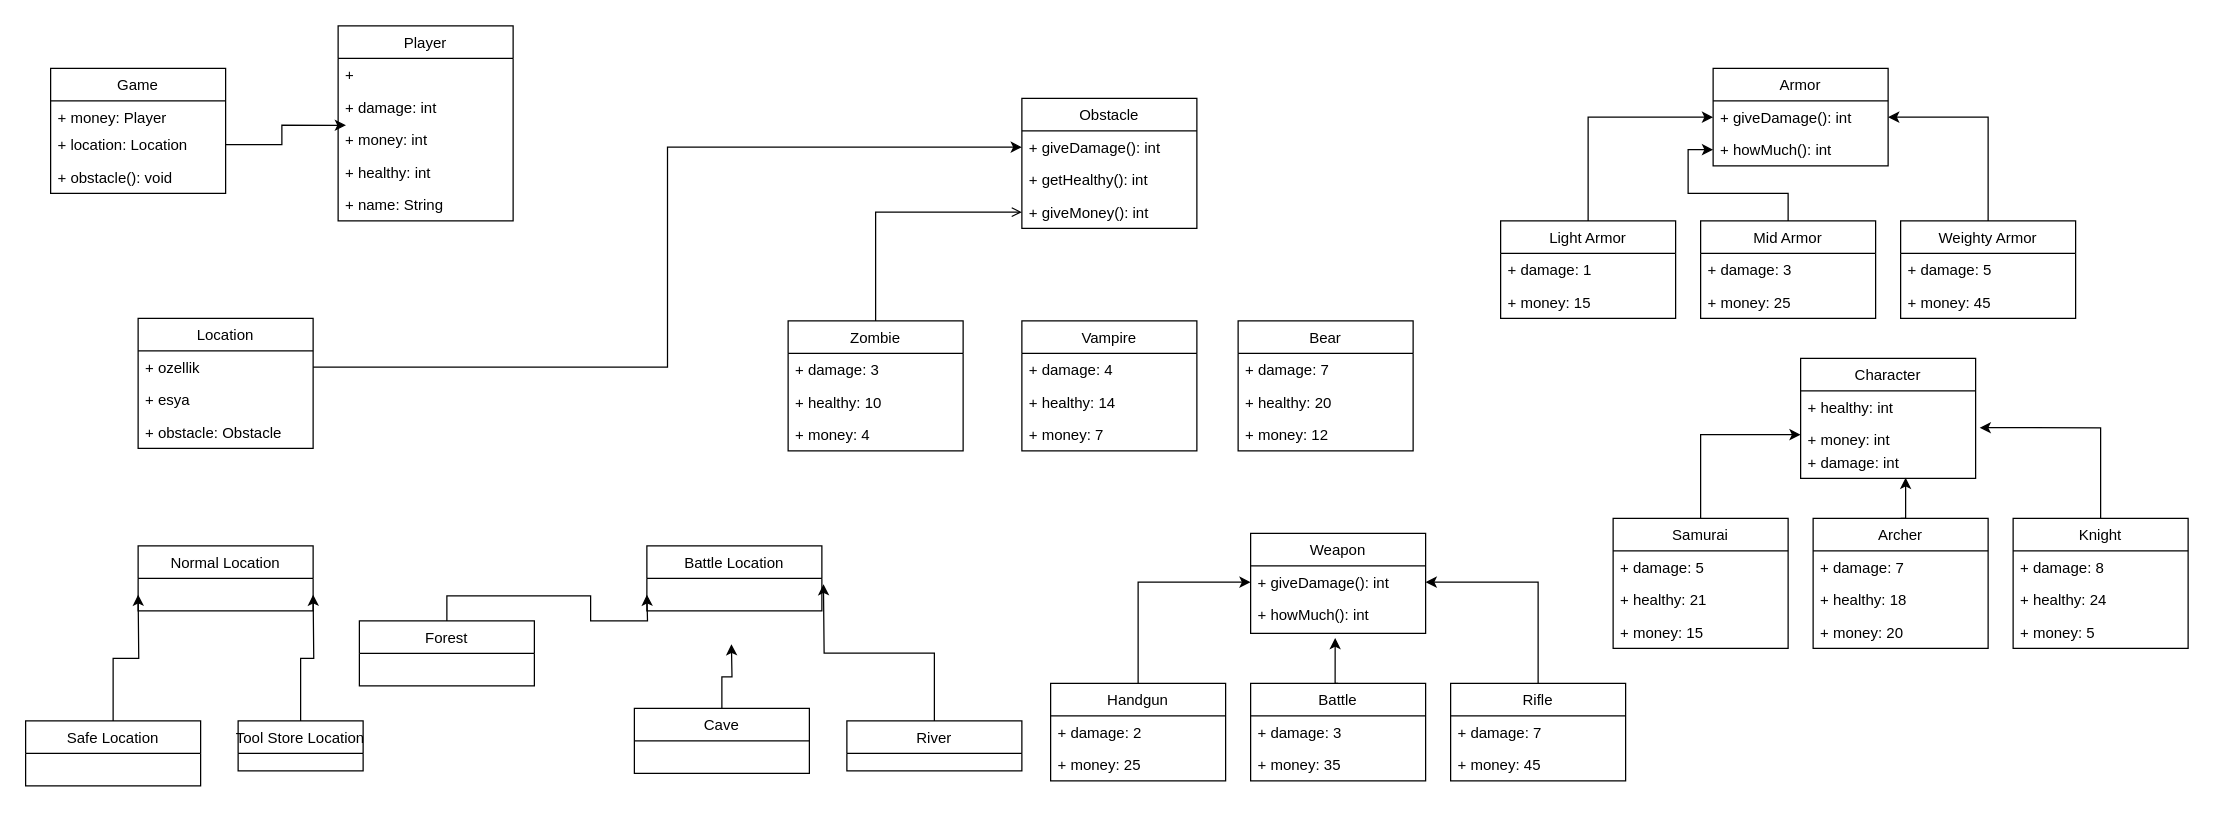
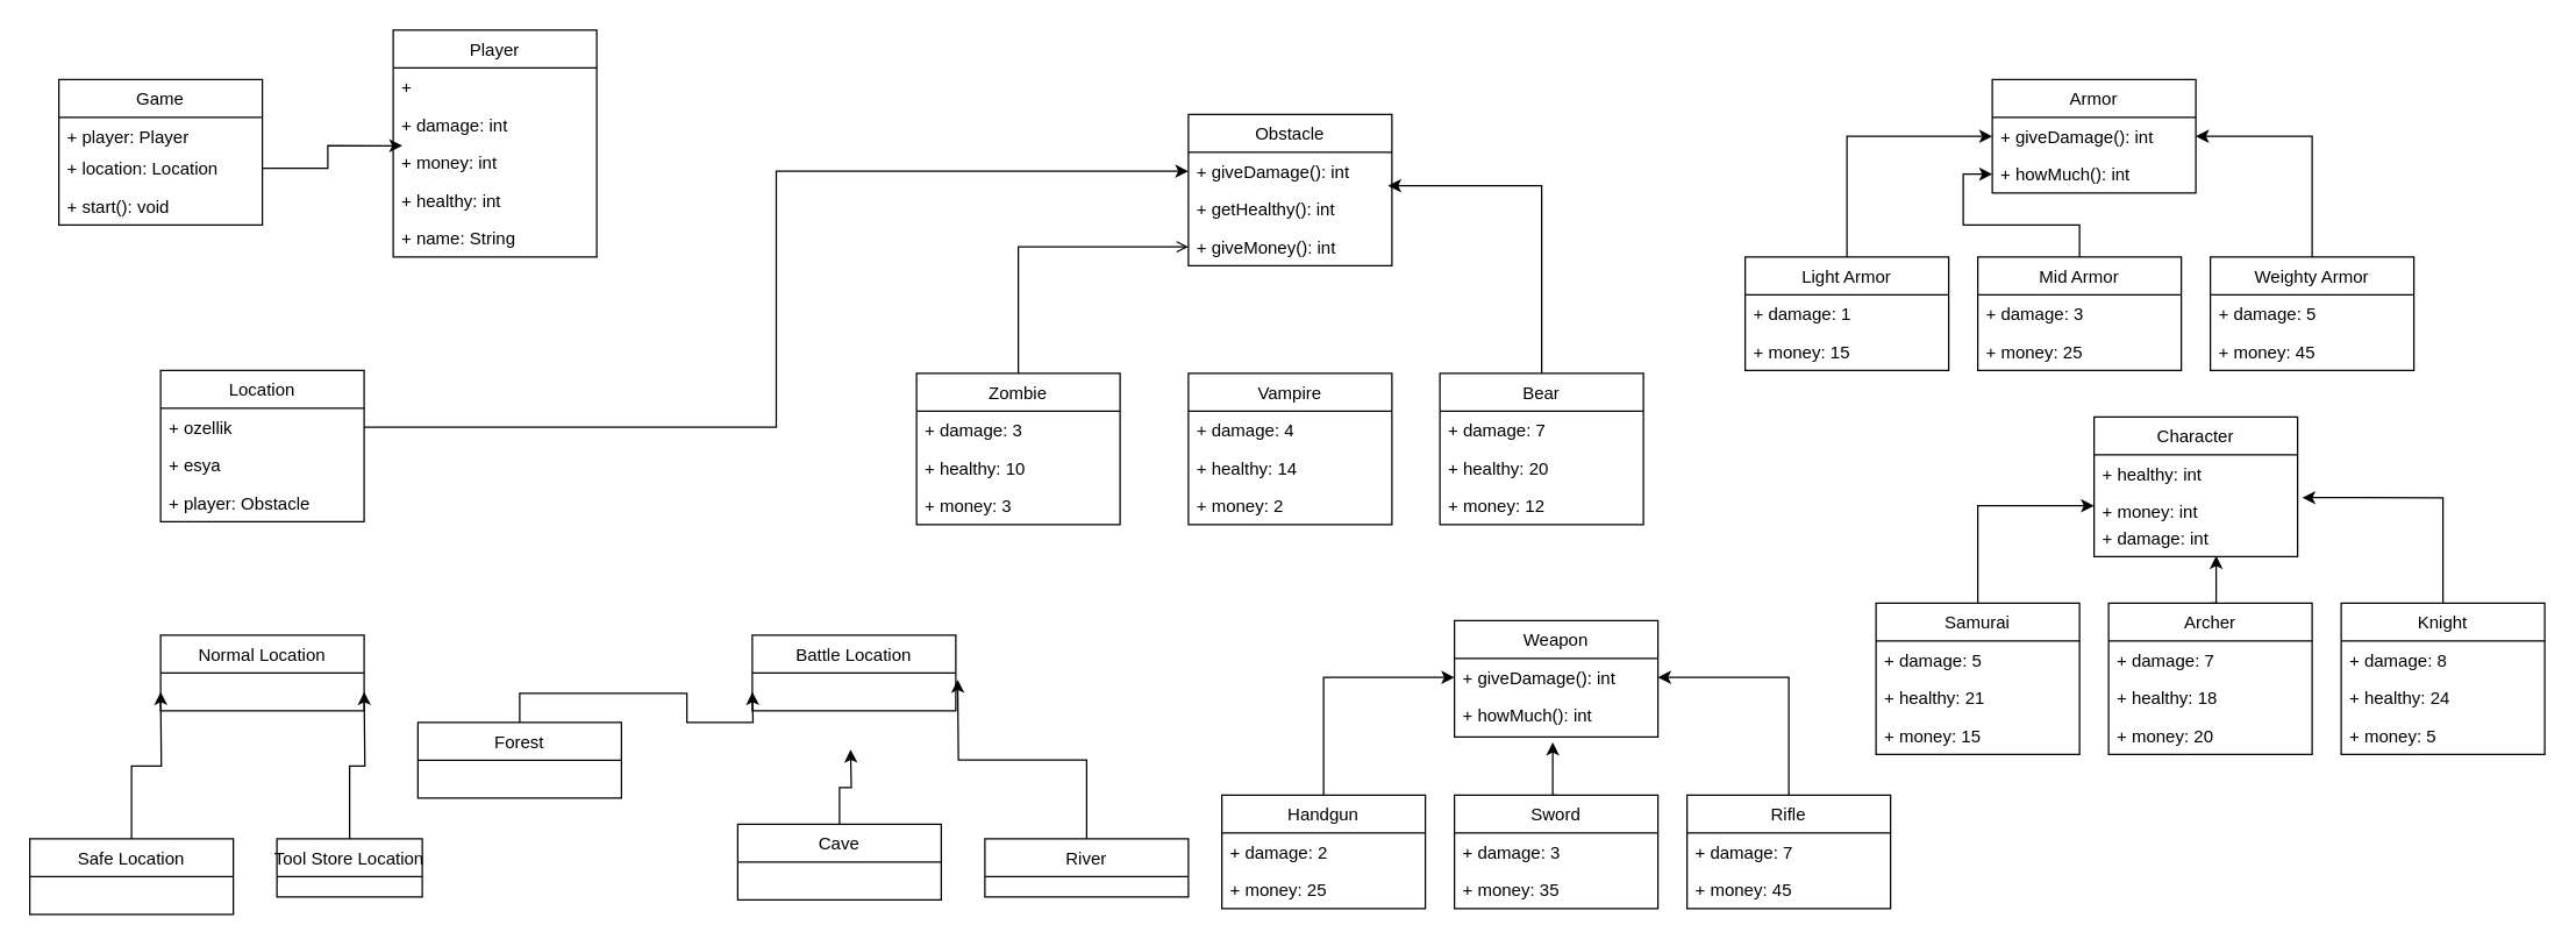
- <mxCell id="3" value="+ money: Player" style="text;strokeColor=none;fillColor=none;align=left;verticalAlign=top;spacingLeft=4;spacingRight=4;overflow=hidden;rotatable=0;points=[[0,0.5],[1,0.5]];portConstraint=eastwest;" vertex="1" parent="2"><mxGeometry y="26" width="140" height="22" as="geometry" /></mxCell>
+ <mxCell id="3" value="+ player: Player" style="text;strokeColor=none;fillColor=none;align=left;verticalAlign=top;spacingLeft=4;spacingRight=4;overflow=hidden;rotatable=0;points=[[0,0.5],[1,0.5]];portConstraint=eastwest;" vertex="1" parent="2"><mxGeometry y="26" width="140" height="22" as="geometry" /></mxCell>
+ <mxCell id="51" style="edgeStyle=orthogonalEdgeStyle;rounded=0;orthogonalLoop=1;jettySize=auto;html=1;exitX=0.5;exitY=0;exitDx=0;exitDy=0;entryX=0.981;entryY=-0.115;entryDx=0;entryDy=0;entryPerimeter=0;" edge="1" parent="1" source="52" target="22"><mxGeometry relative="1" as="geometry" /></mxCell>
- <mxCell id="5" value="+ obstacle(): void" style="text;strokeColor=none;fillColor=none;align=left;verticalAlign=top;spacingLeft=4;spacingRight=4;overflow=hidden;rotatable=0;points=[[0,0.5],[1,0.5]];portConstraint=eastwest;" vertex="1" parent="2"><mxGeometry y="74" width="140" height="26" as="geometry" /></mxCell>
+ <mxCell id="5" value="+ start(): void" style="text;strokeColor=none;fillColor=none;align=left;verticalAlign=top;spacingLeft=4;spacingRight=4;overflow=hidden;rotatable=0;points=[[0,0.5],[1,0.5]];portConstraint=eastwest;" vertex="1" parent="2"><mxGeometry y="74" width="140" height="26" as="geometry" /></mxCell>
- <mxCell id="19" value="+ obstacle: Obstacle" style="text;strokeColor=none;fillColor=none;align=left;verticalAlign=top;spacingLeft=4;spacingRight=4;overflow=hidden;rotatable=0;points=[[0,0.5],[1,0.5]];portConstraint=eastwest;" vertex="1" parent="16"><mxGeometry y="78" width="140" height="26" as="geometry" /></mxCell>
+ <mxCell id="19" value="+ player: Obstacle" style="text;strokeColor=none;fillColor=none;align=left;verticalAlign=top;spacingLeft=4;spacingRight=4;overflow=hidden;rotatable=0;points=[[0,0.5],[1,0.5]];portConstraint=eastwest;" vertex="1" parent="16"><mxGeometry y="78" width="140" height="26" as="geometry" /></mxCell>
- <mxCell id="46" value="+ money: 4" style="text;strokeColor=none;fillColor=none;align=left;verticalAlign=top;spacingLeft=4;spacingRight=4;overflow=hidden;rotatable=0;points=[[0,0.5],[1,0.5]];portConstraint=eastwest;" vertex="1" parent="43"><mxGeometry y="78" width="140" height="26" as="geometry" /></mxCell>
+ <mxCell id="46" value="+ money: 3" style="text;strokeColor=none;fillColor=none;align=left;verticalAlign=top;spacingLeft=4;spacingRight=4;overflow=hidden;rotatable=0;points=[[0,0.5],[1,0.5]];portConstraint=eastwest;" vertex="1" parent="43"><mxGeometry y="78" width="140" height="26" as="geometry" /></mxCell>
- <mxCell id="50" value="+ money: 7" style="text;strokeColor=none;fillColor=none;align=left;verticalAlign=top;spacingLeft=4;spacingRight=4;overflow=hidden;rotatable=0;points=[[0,0.5],[1,0.5]];portConstraint=eastwest;" vertex="1" parent="47"><mxGeometry y="78" width="140" height="26" as="geometry" /></mxCell>
+ <mxCell id="50" value="+ money: 2" style="text;strokeColor=none;fillColor=none;align=left;verticalAlign=top;spacingLeft=4;spacingRight=4;overflow=hidden;rotatable=0;points=[[0,0.5],[1,0.5]];portConstraint=eastwest;" vertex="1" parent="47"><mxGeometry y="78" width="140" height="26" as="geometry" /></mxCell>
- <mxCell id="65" value="Battle" style="swimlane;fontStyle=0;childLayout=stackLayout;horizontal=1;startSize=26;fillColor=none;horizontalStack=0;resizeParent=1;resizeParentMax=0;resizeLast=0;collapsible=1;marginBottom=0;" vertex="1" parent="1"><mxGeometry x="1000" y="546" width="140" height="78" as="geometry" /></mxCell>
+ <mxCell id="65" value="Sword" style="swimlane;fontStyle=0;childLayout=stackLayout;horizontal=1;startSize=26;fillColor=none;horizontalStack=0;resizeParent=1;resizeParentMax=0;resizeLast=0;collapsible=1;marginBottom=0;" vertex="1" parent="1"><mxGeometry x="1000" y="546" width="140" height="78" as="geometry" /></mxCell>
